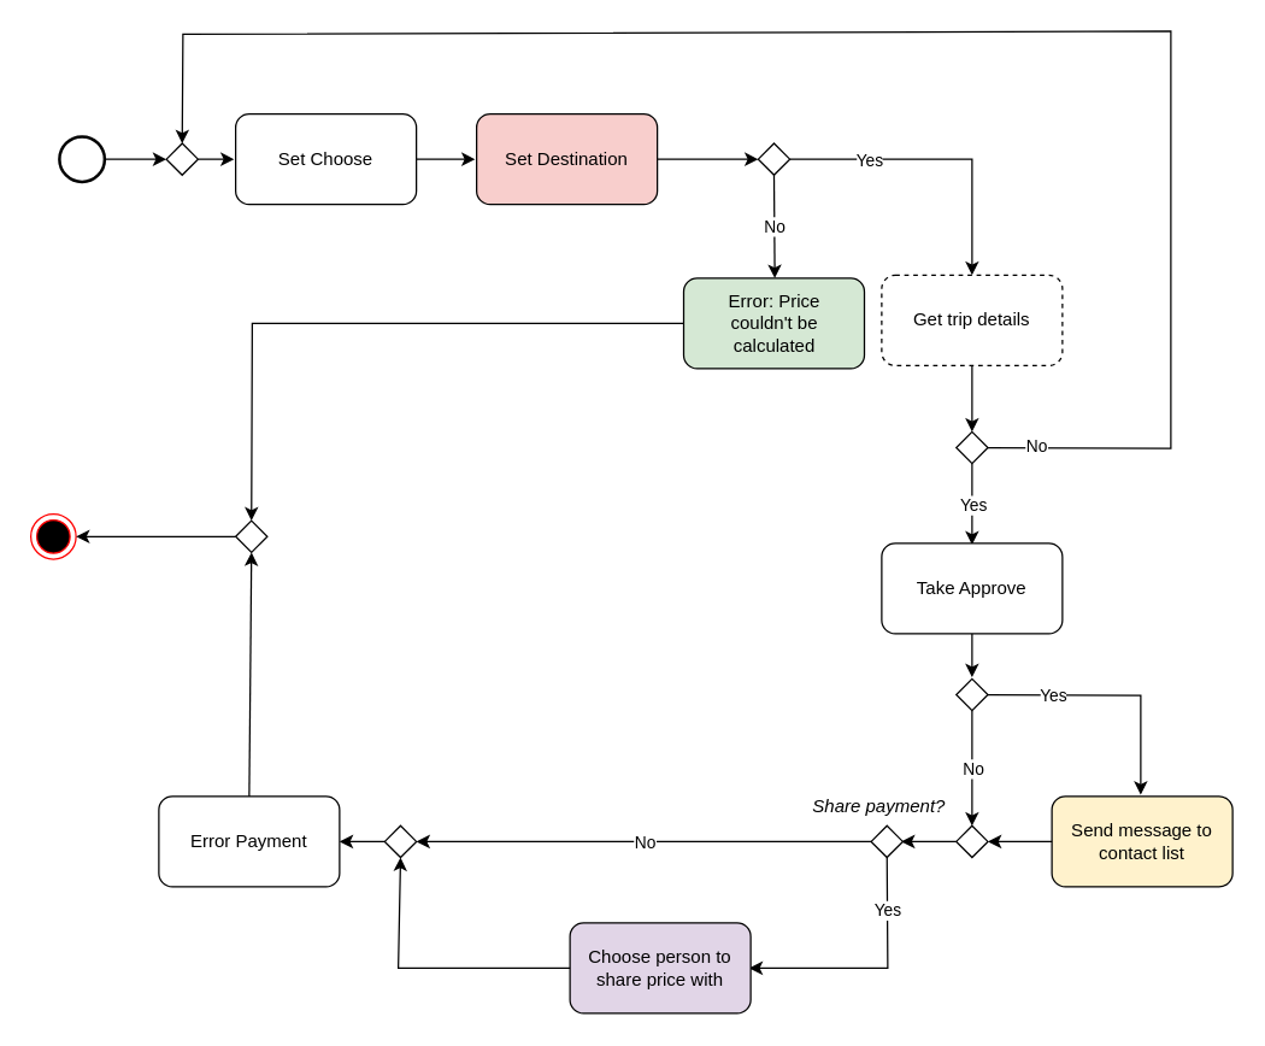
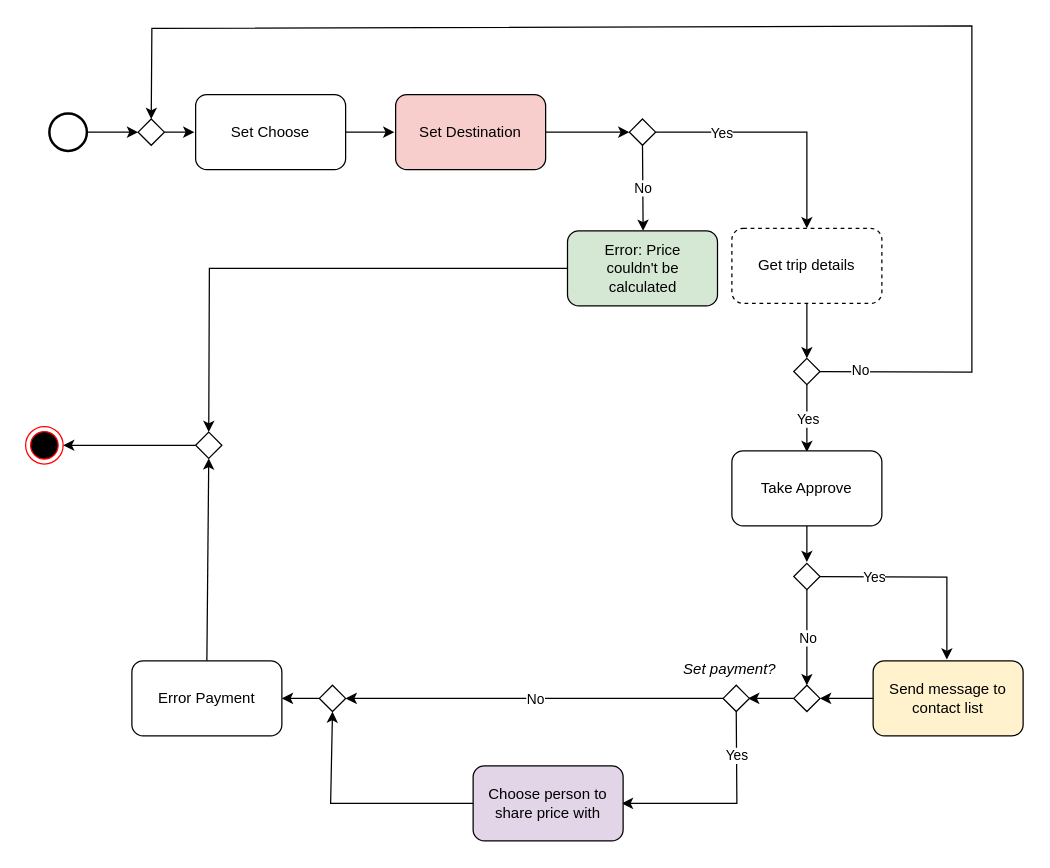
- <mxCell id="35" value="&lt;i&gt;Share payment?&lt;/i&gt;" style="text;html=1;align=center;verticalAlign=middle;resizable=0;points=[];autosize=1;strokeColor=none;fillColor=none;" vertex="1" parent="1"><mxGeometry x="528" y="521.5" width="109" height="26" as="geometry" /></mxCell>
+ <mxCell id="35" value="&lt;i&gt;Set payment?&lt;/i&gt;" style="text;html=1;align=center;verticalAlign=middle;resizable=0;points=[];autosize=1;strokeColor=none;fillColor=none;" vertex="1" parent="1"><mxGeometry x="528" y="521.5" width="109" height="26" as="geometry" /></mxCell>
